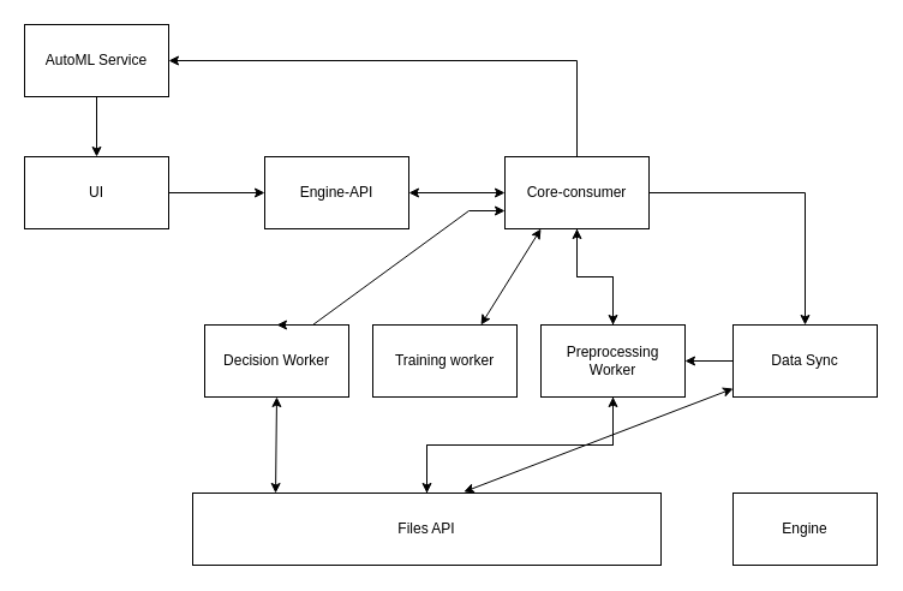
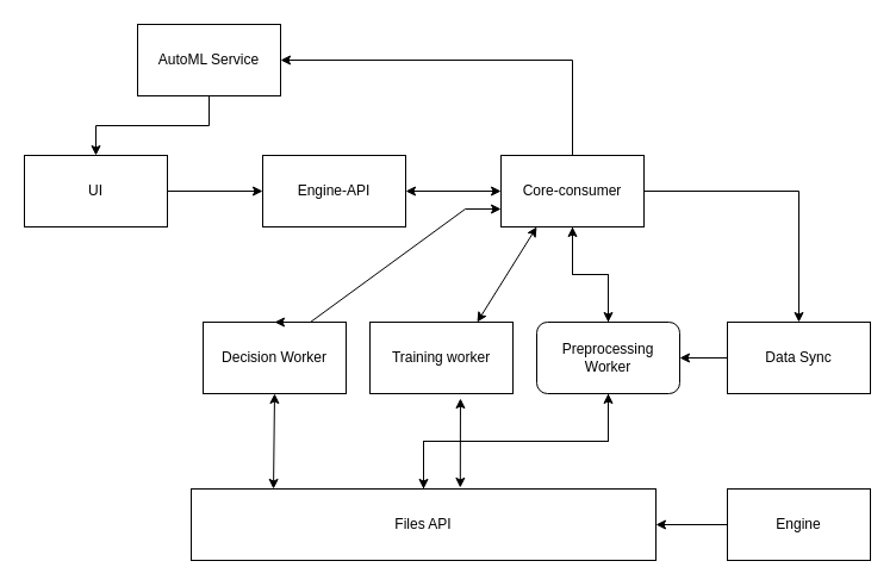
- <mxCell id="5" value="AutoML Service" style="rounded=0;whiteSpace=wrap;html=1;" vertex="1" parent="1"><mxGeometry x="20" y="20" width="120" height="60" as="geometry" /></mxCell>
+ <mxCell id="5" value="AutoML Service" style="rounded=0;whiteSpace=wrap;html=1;" vertex="1" parent="1"><mxGeometry x="115" y="20" width="120" height="60" as="geometry" /></mxCell>
- <mxCell id="20" value="Preprocessing Worker" style="whiteSpace=wrap;html=1;rounded=0;" vertex="1" parent="1"><mxGeometry x="450" y="270" width="120" height="60" as="geometry" /></mxCell>
+ <mxCell id="20" value="Preprocessing Worker" style="whiteSpace=wrap;html=1;rounded=1;" vertex="1" parent="1"><mxGeometry x="450" y="270" width="120" height="60" as="geometry" /></mxCell>
- <mxCell id="22" value="" style="endArrow=classic;startArrow=classic;html=1;rounded=0;exitX=0.579;exitY=-0.017;exitDx=0;exitDy=0;exitPerimeter=0;" edge="1" parent="1" source="17" target="13"><mxGeometry width="50" height="50" relative="1" as="geometry"><mxPoint x="386" y="400" as="sourcePoint" /><mxPoint x="420" y="340" as="targetPoint" /></mxGeometry></mxCell>
+ <mxCell id="22" value="" style="endArrow=classic;startArrow=classic;html=1;rounded=0;entryX=0.633;entryY=1.067;entryDx=0;entryDy=0;entryPerimeter=0;exitX=0.579;exitY=-0.017;exitDx=0;exitDy=0;exitPerimeter=0;" edge="1" parent="1" source="17" target="21"><mxGeometry width="50" height="50" relative="1" as="geometry"><mxPoint x="386" y="400" as="sourcePoint" /><mxPoint x="420" y="340" as="targetPoint" /></mxGeometry></mxCell>
+ <mxCell id="14" value="" style="edgeStyle=orthogonalEdgeStyle;rounded=0;orthogonalLoop=1;jettySize=auto;html=1;" edge="1" parent="1" source="15" target="17"><mxGeometry relative="1" as="geometry" /></mxCell>
